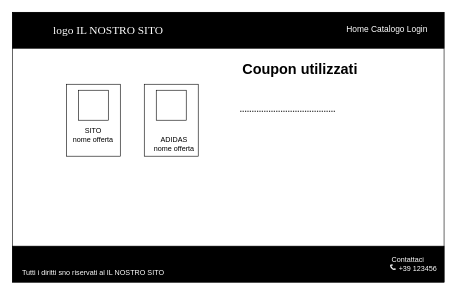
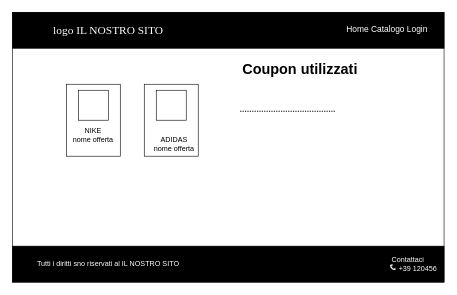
- <mxCell id="14" value="SITO&lt;br&gt;nome offerta" style="text;html=1;strokeColor=none;fillColor=none;align=center;verticalAlign=middle;whiteSpace=wrap;rounded=0;" vertex="1" parent="1"><mxGeometry x="120" y="210" width="70" height="30" as="geometry" /></mxCell>
+ <mxCell id="14" value="NIKE&lt;br&gt;nome offerta" style="text;html=1;strokeColor=none;fillColor=none;align=center;verticalAlign=middle;whiteSpace=wrap;rounded=0;" vertex="1" parent="1"><mxGeometry x="120" y="210" width="70" height="30" as="geometry" /></mxCell>
- <mxCell id="8" value="Contattaci&lt;br&gt;&amp;nbsp; &amp;nbsp; &amp;nbsp; &amp;nbsp; &amp;nbsp; +39 123456" style="text;html=1;strokeColor=none;fillColor=none;align=center;verticalAlign=middle;whiteSpace=wrap;rounded=0;fontColor=#FFFFFF;" vertex="1" parent="1"><mxGeometry x="630" y="410" width="100" height="60" as="geometry" /></mxCell>
+ <mxCell id="8" value="Contattaci&lt;br&gt;&amp;nbsp; &amp;nbsp; &amp;nbsp; &amp;nbsp; &amp;nbsp; +39 120456" style="text;html=1;strokeColor=none;fillColor=none;align=center;verticalAlign=middle;whiteSpace=wrap;rounded=0;fontColor=#FFFFFF;" vertex="1" parent="1"><mxGeometry x="630" y="410" width="100" height="60" as="geometry" /></mxCell>
- <mxCell id="7" value="Tutti i diritti sno riservati al IL NOSTRO SITO" style="text;html=1;strokeColor=none;fillColor=none;align=center;verticalAlign=middle;whiteSpace=wrap;rounded=0;fontColor=#FFFFFF;" vertex="1" parent="1"><mxGeometry x="20" y="440" width="270" height="30" as="geometry" /></mxCell>
+ <mxCell id="7" value="Tutti i diritti sno riservati al IL NOSTRO SITO" style="text;html=1;strokeColor=none;fillColor=none;align=center;verticalAlign=middle;whiteSpace=wrap;rounded=0;fontColor=#FFFFFF;" vertex="1" parent="1"><mxGeometry x="45" y="425" width="270" height="30" as="geometry" /></mxCell>
